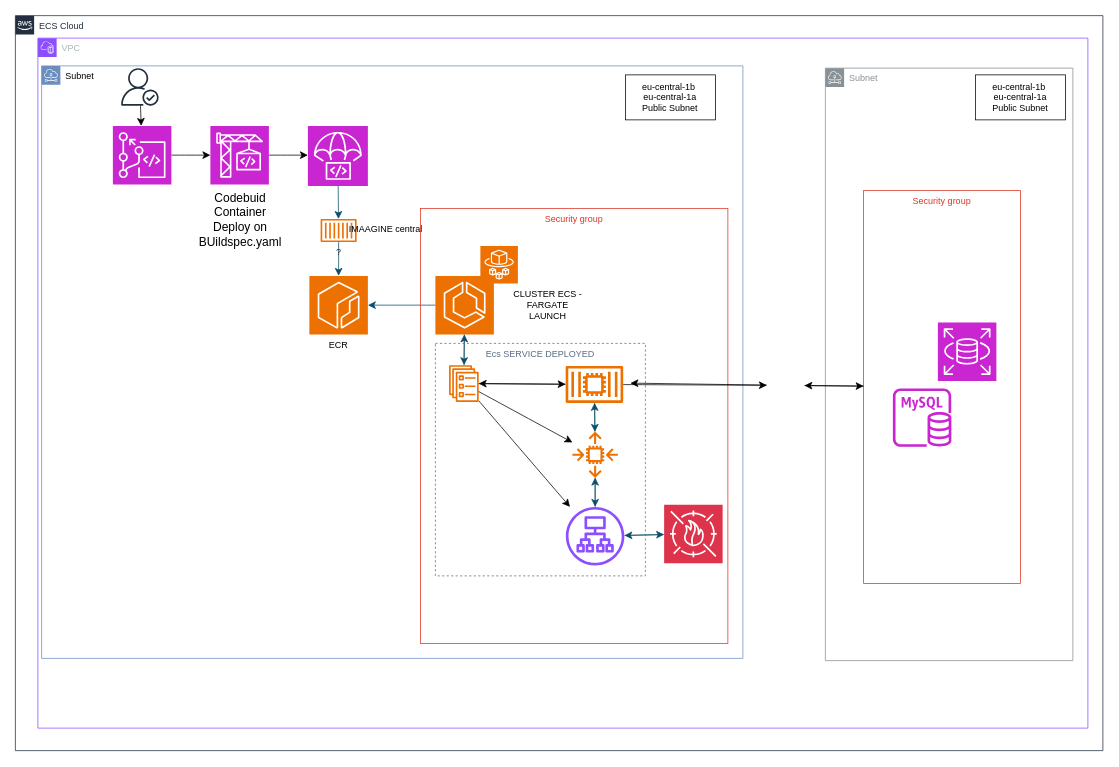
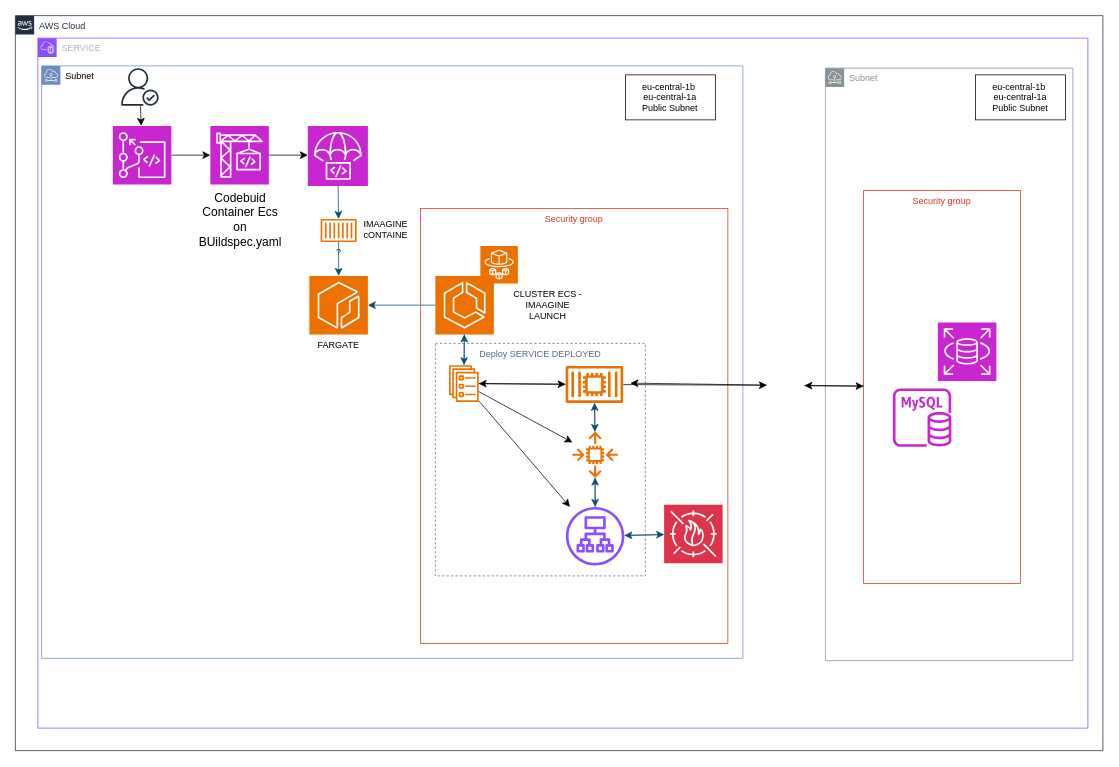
- <mxCell id="42" value="ECS Cloud" style="points=[[0,0],[0.25,0],[0.5,0],[0.75,0],[1,0],[1,0.25],[1,0.5],[1,0.75],[1,1],[0.75,1],[0.5,1],[0.25,1],[0,1],[0,0.75],[0,0.5],[0,0.25]];outlineConnect=0;gradientColor=none;html=1;whiteSpace=wrap;fontSize=12;fontStyle=0;shape=mxgraph.aws4.group;grIcon=mxgraph.aws4.group_aws_cloud_alt;strokeColor=#232F3E;fillColor=none;verticalAlign=top;align=left;spacingLeft=30;fontColor=#232F3E;dashed=0;labelBackgroundColor=#ffffff;container=1;pointerEvents=0;collapsible=0;recursiveResize=0;" parent="1" vertex="1"><mxGeometry x="20" y="20" width="1450" height="980" as="geometry" /></mxCell>
+ <mxCell id="42" value="AWS Cloud" style="points=[[0,0],[0.25,0],[0.5,0],[0.75,0],[1,0],[1,0.25],[1,0.5],[1,0.75],[1,1],[0.75,1],[0.5,1],[0.25,1],[0,1],[0,0.75],[0,0.5],[0,0.25]];outlineConnect=0;gradientColor=none;html=1;whiteSpace=wrap;fontSize=12;fontStyle=0;shape=mxgraph.aws4.group;grIcon=mxgraph.aws4.group_aws_cloud_alt;strokeColor=#232F3E;fillColor=none;verticalAlign=top;align=left;spacingLeft=30;fontColor=#232F3E;dashed=0;labelBackgroundColor=#ffffff;container=1;pointerEvents=0;collapsible=0;recursiveResize=0;" parent="1" vertex="1"><mxGeometry x="20" y="20" width="1450" height="980" as="geometry" /></mxCell>
- <mxCell id="43" value="VPC" style="points=[[0,0],[0.25,0],[0.5,0],[0.75,0],[1,0],[1,0.25],[1,0.5],[1,0.75],[1,1],[0.75,1],[0.5,1],[0.25,1],[0,1],[0,0.75],[0,0.5],[0,0.25]];outlineConnect=0;gradientColor=none;html=1;whiteSpace=wrap;fontSize=12;fontStyle=0;container=1;pointerEvents=0;collapsible=0;recursiveResize=0;shape=mxgraph.aws4.group;grIcon=mxgraph.aws4.group_vpc2;strokeColor=#8C4FFF;fillColor=none;verticalAlign=top;align=left;spacingLeft=30;fontColor=#AAB7B8;dashed=0;" parent="1" vertex="1"><mxGeometry x="50" y="50" width="1400" height="920" as="geometry" /></mxCell>
+ <mxCell id="43" value="SERVICE" style="points=[[0,0],[0.25,0],[0.5,0],[0.75,0],[1,0],[1,0.25],[1,0.5],[1,0.75],[1,1],[0.75,1],[0.5,1],[0.25,1],[0,1],[0,0.75],[0,0.5],[0,0.25]];outlineConnect=0;gradientColor=none;html=1;whiteSpace=wrap;fontSize=12;fontStyle=0;container=1;pointerEvents=0;collapsible=0;recursiveResize=0;shape=mxgraph.aws4.group;grIcon=mxgraph.aws4.group_vpc2;strokeColor=#8C4FFF;fillColor=none;verticalAlign=top;align=left;spacingLeft=30;fontColor=#AAB7B8;dashed=0;" parent="1" vertex="1"><mxGeometry x="50" y="50" width="1400" height="920" as="geometry" /></mxCell>
- <mxCell id="7" value="Codebuid Container Deploy on BUildspec.yaml" style="text;strokeColor=none;fillColor=none;html=1;align=center;verticalAlign=middle;whiteSpace=wrap;rounded=0;fontSize=16;" parent="2" vertex="1"><mxGeometry x="260" y="140" width="20" height="10" as="geometry" /></mxCell>
+ <mxCell id="7" value="Codebuid Container Ecs on BUildspec.yaml" style="text;strokeColor=none;fillColor=none;html=1;align=center;verticalAlign=middle;whiteSpace=wrap;rounded=0;fontSize=16;" parent="2" vertex="1"><mxGeometry x="260" y="140" width="20" height="10" as="geometry" /></mxCell>
- <mxCell id="19" value="IMAAGINE central" style="whiteSpace=wrap;html=1;fillColor=none;strokeColor=none;" parent="2" vertex="1"><mxGeometry x="404" y="127.5" width="120" height="60" as="geometry" /></mxCell>
+ <mxCell id="19" value="IMAAGINE cONTAINE" style="whiteSpace=wrap;html=1;fillColor=none;strokeColor=none;" parent="2" vertex="1"><mxGeometry x="404" y="127.5" width="120" height="60" as="geometry" /></mxCell>
- <mxCell id="18" value="CLUSTER ECS - FARGATE LAUNCH" style="whiteSpace=wrap;html=1;strokeColor=none;fillColor=none;" parent="2" vertex="1"><mxGeometry x="630" y="225" width="100" height="68" as="geometry" /></mxCell>
+ <mxCell id="18" value="CLUSTER ECS - IMAAGINE LAUNCH" style="whiteSpace=wrap;html=1;strokeColor=none;fillColor=none;" parent="2" vertex="1"><mxGeometry x="630" y="225" width="100" height="68" as="geometry" /></mxCell>
- <mxCell id="17" value="ECR" style="whiteSpace=wrap;html=1;strokeColor=none;fillColor=none;" parent="2" vertex="1"><mxGeometry x="362" y="282" width="78" height="60" as="geometry" /></mxCell>
+ <mxCell id="17" value="FARGATE" style="whiteSpace=wrap;html=1;strokeColor=none;fillColor=none;" parent="2" vertex="1"><mxGeometry x="362" y="282" width="78" height="60" as="geometry" /></mxCell>
- <mxCell id="38" value="Ecs SERVICE DEPLOYED" style="fillColor=none;strokeColor=#5A6C86;dashed=1;verticalAlign=top;fontStyle=0;fontColor=#5A6C86;whiteSpace=wrap;html=1;" parent="2" vertex="1"><mxGeometry x="530" y="310" width="280" height="310" as="geometry" /></mxCell>
+ <mxCell id="38" value="Deploy SERVICE DEPLOYED" style="fillColor=none;strokeColor=#5A6C86;dashed=1;verticalAlign=top;fontStyle=0;fontColor=#5A6C86;whiteSpace=wrap;html=1;" parent="2" vertex="1"><mxGeometry x="530" y="310" width="280" height="310" as="geometry" /></mxCell>
